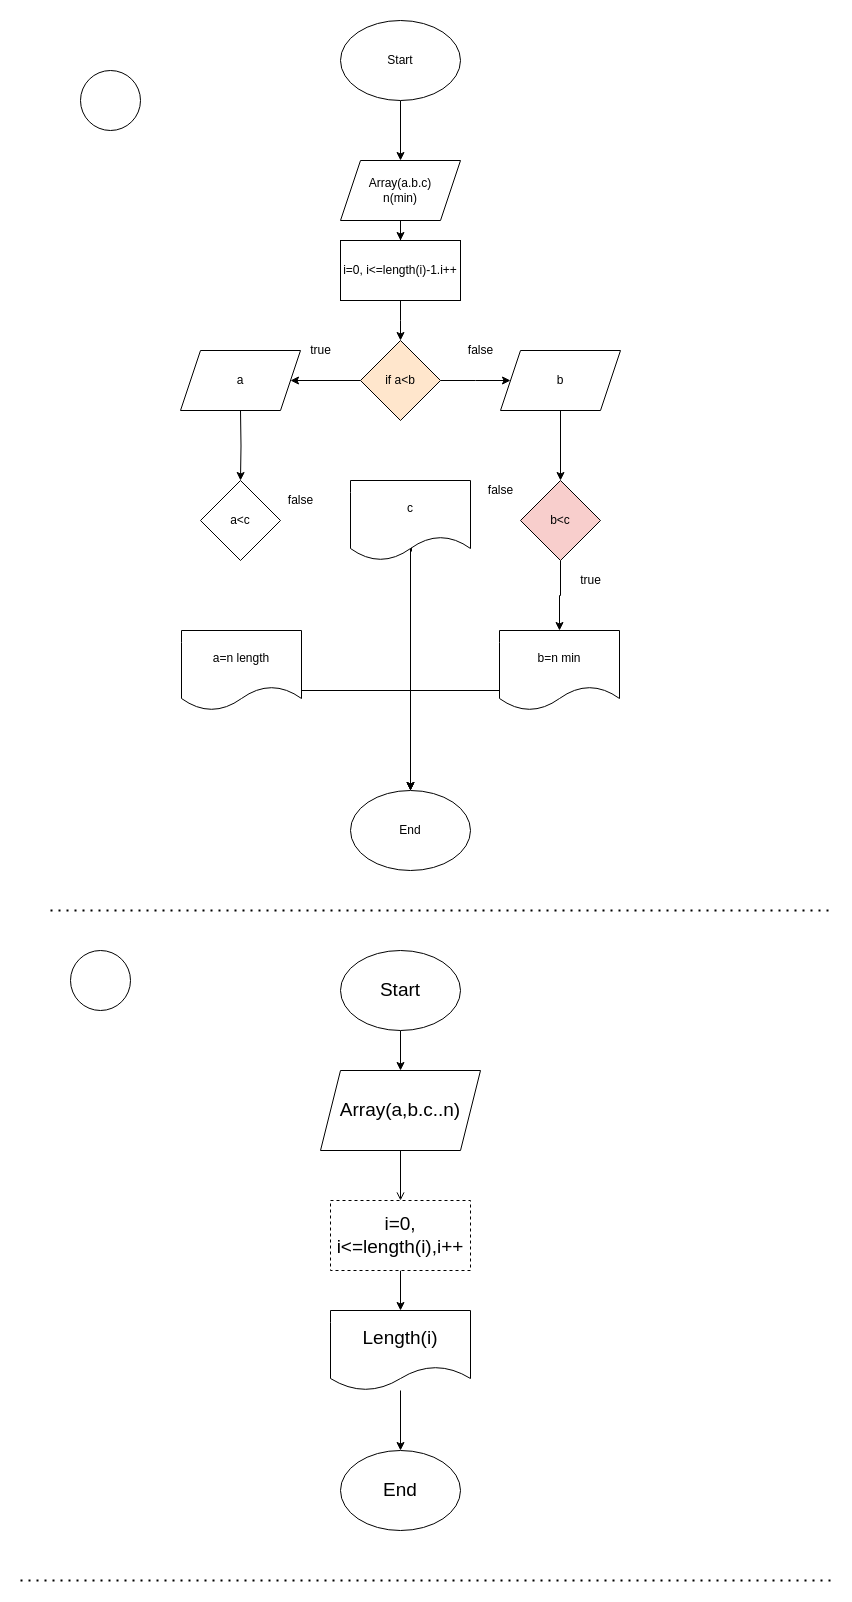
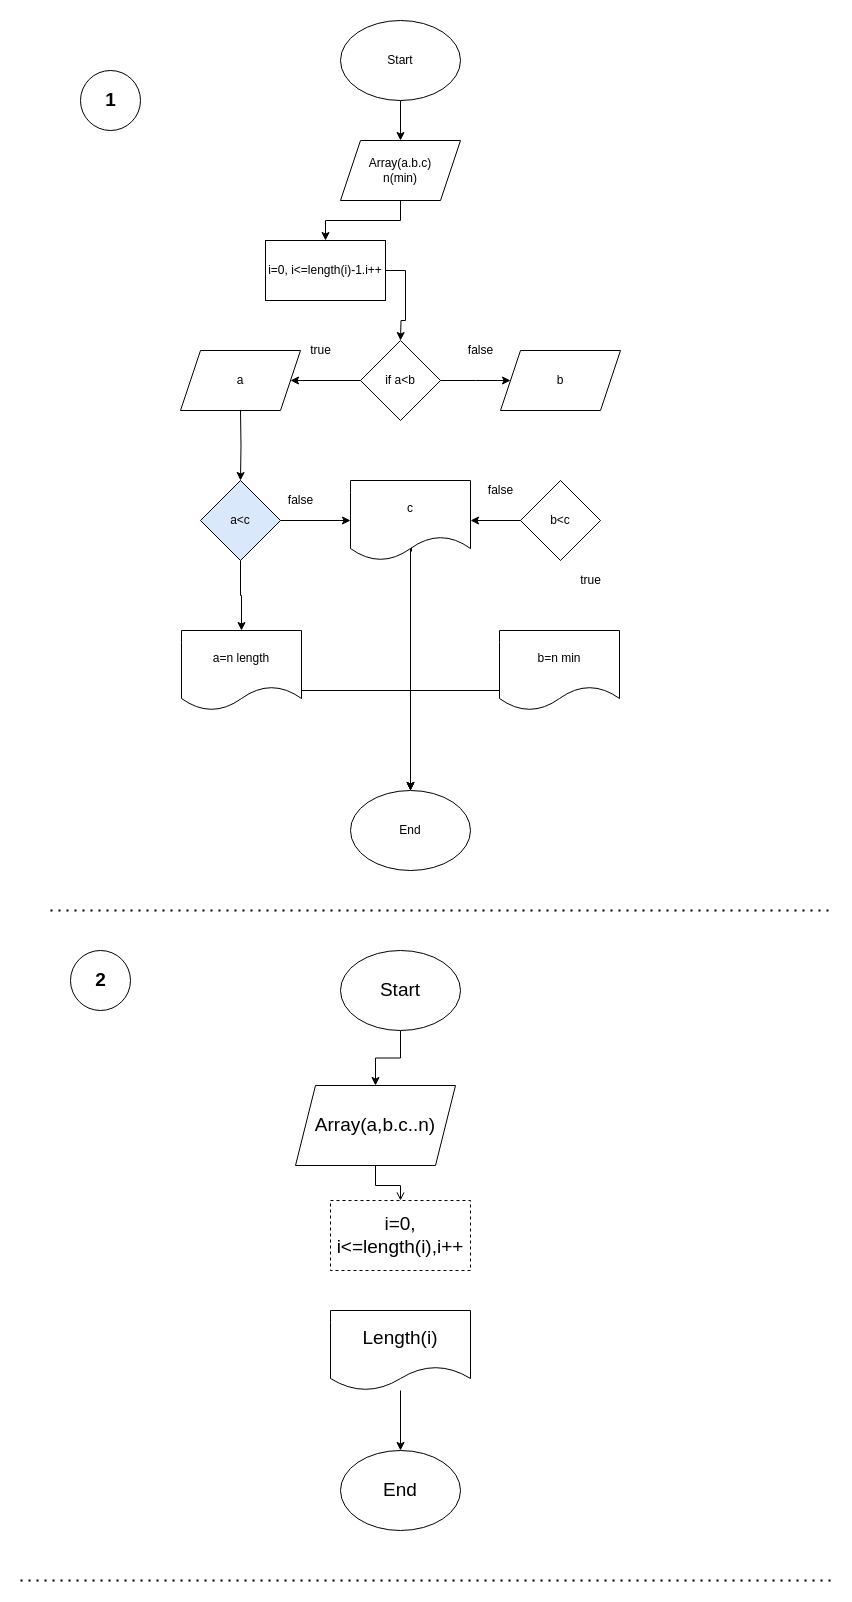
+ <mxCell id="34" value="&lt;b&gt;&lt;font style=&quot;font-size: 19px;&quot;&gt;1&lt;/font&gt;&lt;/b&gt;" style="text;html=1;align=center;verticalAlign=middle;resizable=0;points=[];autosize=1;strokeColor=none;fillColor=none;" parent="1" vertex="1"><mxGeometry x="95" y="80" width="30" height="40" as="geometry" /></mxCell>
- <mxCell id="6" value="Array(a.b.c)&lt;br&gt;n(min)" style="shape=parallelogram;perimeter=parallelogramPerimeter;whiteSpace=wrap;html=1;fixedSize=1;" parent="1" vertex="1"><mxGeometry x="340" y="160" width="120" height="60" as="geometry" /></mxCell>
+ <mxCell id="6" value="Array(a.b.c)&lt;br&gt;n(min)" style="shape=parallelogram;perimeter=parallelogramPerimeter;whiteSpace=wrap;html=1;fixedSize=1;" parent="1" vertex="1"><mxGeometry x="340" y="140" width="120" height="60" as="geometry" /></mxCell>
- <mxCell id="8" value="i=0, i&amp;lt;=length(i)-1.i++" style="rounded=0;whiteSpace=wrap;html=1;" parent="1" vertex="1"><mxGeometry x="340" y="240" width="120" height="60" as="geometry" /></mxCell>
+ <mxCell id="8" value="i=0, i&amp;lt;=length(i)-1.i++" style="rounded=0;whiteSpace=wrap;html=1;" parent="1" vertex="1"><mxGeometry x="265" y="240" width="120" height="60" as="geometry" /></mxCell>
- <mxCell id="11" value="if a&amp;lt;b" style="rhombus;whiteSpace=wrap;html=1;fillColor=#ffe6cc;" parent="1" vertex="1"><mxGeometry x="360" y="340" width="80" height="80" as="geometry" /></mxCell>
+ <mxCell id="11" value="if a&amp;lt;b" style="rhombus;whiteSpace=wrap;html=1;" parent="1" vertex="1"><mxGeometry x="360" y="340" width="80" height="80" as="geometry" /></mxCell>
- <mxCell id="22" value="" style="edgeStyle=orthogonalEdgeStyle;rounded=0;orthogonalLoop=1;jettySize=auto;html=1;" parent="1" source="23" target="27" edge="1"><mxGeometry relative="1" as="geometry" /></mxCell>
- <mxCell id="17" value="a&amp;lt;c" style="rhombus;whiteSpace=wrap;html=1;" parent="1" vertex="1"><mxGeometry x="200" y="480" width="80" height="80" as="geometry" /></mxCell>
+ <mxCell id="17" value="a&amp;lt;c" style="rhombus;whiteSpace=wrap;html=1;fillColor=#dae8fc;" parent="1" vertex="1"><mxGeometry x="200" y="480" width="80" height="80" as="geometry" /></mxCell>
+ <mxCell id="16" value="" style="edgeStyle=orthogonalEdgeStyle;rounded=0;orthogonalLoop=1;jettySize=auto;html=1;" parent="1" source="17" target="21" edge="1"><mxGeometry relative="1" as="geometry" /></mxCell>
+ <mxCell id="26" value="" style="edgeStyle=orthogonalEdgeStyle;rounded=0;orthogonalLoop=1;jettySize=auto;html=1;" parent="1" source="27" target="21" edge="1"><mxGeometry relative="1" as="geometry" /></mxCell>
- <mxCell id="27" value="b&amp;lt;c" style="rhombus;whiteSpace=wrap;html=1;fillColor=#f8cecc;" parent="1" vertex="1"><mxGeometry x="520" y="480" width="80" height="80" as="geometry" /></mxCell>
+ <mxCell id="27" value="b&amp;lt;c" style="rhombus;whiteSpace=wrap;html=1;" parent="1" vertex="1"><mxGeometry x="520" y="480" width="80" height="80" as="geometry" /></mxCell>
+ <mxCell id="15" value="" style="edgeStyle=orthogonalEdgeStyle;rounded=0;orthogonalLoop=1;jettySize=auto;html=1;" parent="1" source="17" target="19" edge="1"><mxGeometry relative="1" as="geometry" /></mxCell>
- <mxCell id="25" value="" style="edgeStyle=orthogonalEdgeStyle;rounded=0;orthogonalLoop=1;jettySize=auto;html=1;" parent="1" source="27" target="29" edge="1"><mxGeometry relative="1" as="geometry" /></mxCell>
+ <mxCell id="37" value="&lt;b&gt;&lt;font style=&quot;font-size: 19px;&quot;&gt;2&lt;/font&gt;&lt;/b&gt;" style="text;html=1;align=center;verticalAlign=middle;resizable=0;points=[];autosize=1;strokeColor=none;fillColor=none;" parent="1" vertex="1"><mxGeometry x="85" y="960" width="30" height="40" as="geometry" /></mxCell>
- <mxCell id="41" value="Array(a,b.c..n)" style="shape=parallelogram;perimeter=parallelogramPerimeter;whiteSpace=wrap;html=1;fixedSize=1;fontSize=19;" parent="1" vertex="1"><mxGeometry x="320" y="1070" width="160" height="80" as="geometry" /></mxCell>
+ <mxCell id="41" value="Array(a,b.c..n)" style="shape=parallelogram;perimeter=parallelogramPerimeter;whiteSpace=wrap;html=1;fixedSize=1;fontSize=19;" parent="1" vertex="1"><mxGeometry x="295" y="1085" width="160" height="80" as="geometry" /></mxCell>
- <mxCell id="42" value="" style="edgeStyle=orthogonalEdgeStyle;rounded=0;orthogonalLoop=1;jettySize=auto;html=1;fontSize=19;" parent="1" source="43" target="45" edge="1"><mxGeometry relative="1" as="geometry" /></mxCell>
